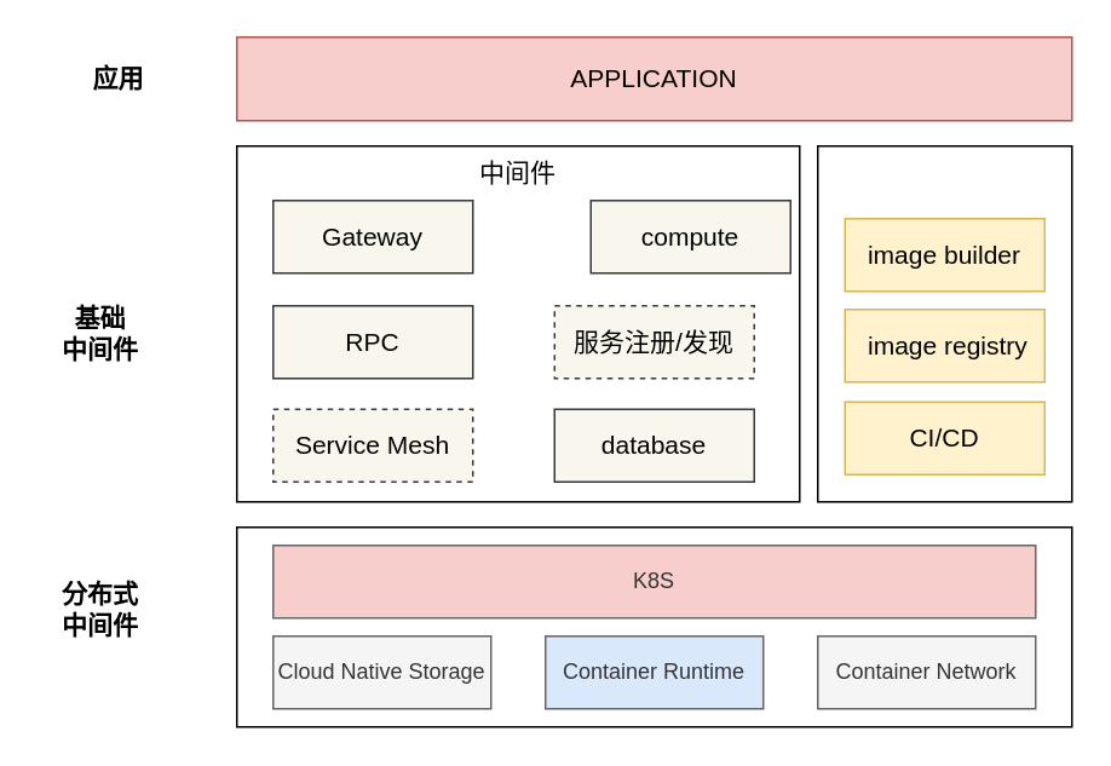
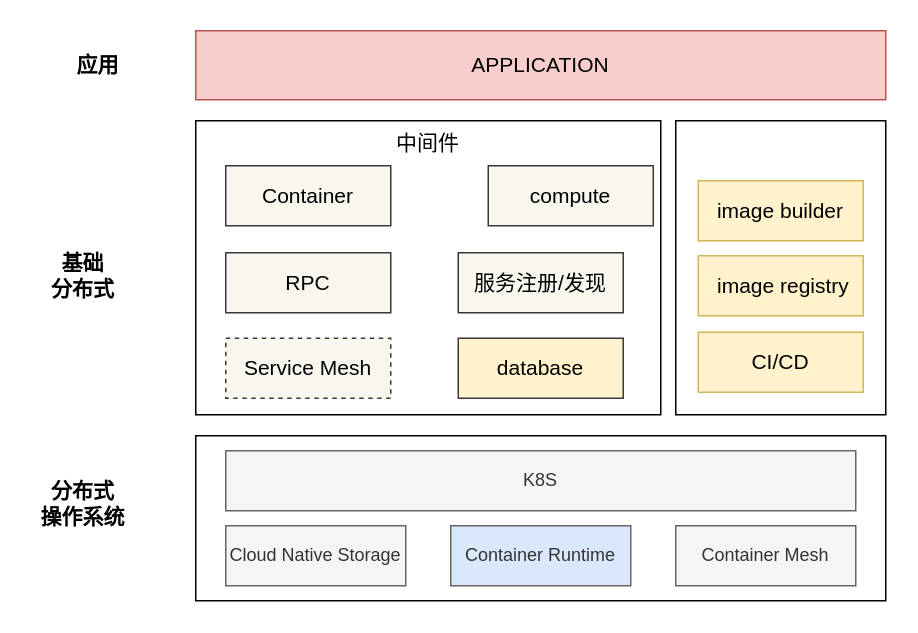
- <mxCell id="11" value="Gateway" style="rounded=0;whiteSpace=wrap;html=1;fontSize=14;fillColor=#f9f7ed;strokeColor=#36393d;" parent="1" vertex="1"><mxGeometry x="150" y="110" width="110" height="40" as="geometry" /></mxCell>
+ <mxCell id="11" value="Container" style="rounded=0;whiteSpace=wrap;html=1;fontSize=14;fillColor=#f9f7ed;strokeColor=#36393d;" parent="1" vertex="1"><mxGeometry x="150" y="110" width="110" height="40" as="geometry" /></mxCell>
- <mxCell id="9" value="&lt;span style=&quot;font-size: 14px;&quot;&gt;&lt;b&gt;基础&lt;br&gt;中间件&lt;/b&gt;&lt;/span&gt;" style="text;html=1;strokeColor=none;fillColor=none;align=center;verticalAlign=middle;whiteSpace=wrap;rounded=0;" parent="1" vertex="1"><mxGeometry x="20" y="168" width="70" height="30" as="geometry" /></mxCell>
+ <mxCell id="9" value="&lt;span style=&quot;font-size: 14px;&quot;&gt;&lt;b&gt;基础&lt;br&gt;分布式&lt;/b&gt;&lt;/span&gt;" style="text;html=1;strokeColor=none;fillColor=none;align=center;verticalAlign=middle;whiteSpace=wrap;rounded=0;" parent="1" vertex="1"><mxGeometry x="20" y="168" width="70" height="30" as="geometry" /></mxCell>
- <mxCell id="12" value="服务注册/发现" style="rounded=0;whiteSpace=wrap;html=1;fontSize=14;fillColor=#f9f7ed;strokeColor=#36393d;dashed=1;" parent="1" vertex="1"><mxGeometry x="305" y="168" width="110" height="40" as="geometry" /></mxCell>
+ <mxCell id="12" value="服务注册/发现" style="rounded=0;whiteSpace=wrap;html=1;fontSize=14;fillColor=#f9f7ed;strokeColor=#36393d;" parent="1" vertex="1"><mxGeometry x="305" y="168" width="110" height="40" as="geometry" /></mxCell>
- <mxCell id="14" value="database" style="rounded=0;whiteSpace=wrap;html=1;fontSize=14;fillColor=#f9f7ed;strokeColor=#36393d;" parent="1" vertex="1"><mxGeometry x="305" y="225" width="110" height="40" as="geometry" /></mxCell>
+ <mxCell id="14" value="database" style="rounded=0;whiteSpace=wrap;html=1;fontSize=14;fillColor=#fff2cc;strokeColor=#36393d;" parent="1" vertex="1"><mxGeometry x="305" y="225" width="110" height="40" as="geometry" /></mxCell>
- <mxCell id="6" value="K8S" style="rounded=0;whiteSpace=wrap;html=1;fillColor=#f8cecc;fontColor=#333333;strokeColor=#666666;" parent="1" vertex="1"><mxGeometry x="150" y="300" width="420" height="40" as="geometry" /></mxCell>
+ <mxCell id="6" value="K8S" style="rounded=0;whiteSpace=wrap;html=1;fillColor=#f5f5f5;fontColor=#333333;strokeColor=#666666;" parent="1" vertex="1"><mxGeometry x="150" y="300" width="420" height="40" as="geometry" /></mxCell>
- <mxCell id="7" value="&lt;b style=&quot;&quot;&gt;&lt;span style=&quot;font-size: 14px;&quot;&gt;分布&lt;/span&gt;&lt;font style=&quot;font-size: 14px;&quot;&gt;式&lt;br&gt;&lt;/font&gt;&lt;span style=&quot;font-size: 14px;&quot;&gt;中间件&lt;/span&gt;&lt;/b&gt;" style="text;html=1;strokeColor=none;fillColor=none;align=center;verticalAlign=middle;whiteSpace=wrap;rounded=0;" parent="1" vertex="1"><mxGeometry x="20" y="320" width="70" height="30" as="geometry" /></mxCell>
+ <mxCell id="7" value="&lt;b style=&quot;&quot;&gt;&lt;span style=&quot;font-size: 14px;&quot;&gt;分布&lt;/span&gt;&lt;font style=&quot;font-size: 14px;&quot;&gt;式&lt;br&gt;&lt;/font&gt;&lt;span style=&quot;font-size: 14px;&quot;&gt;操作系统&lt;/span&gt;&lt;/b&gt;" style="text;html=1;strokeColor=none;fillColor=none;align=center;verticalAlign=middle;whiteSpace=wrap;rounded=0;" parent="1" vertex="1"><mxGeometry x="20" y="320" width="70" height="30" as="geometry" /></mxCell>
- <mxCell id="5" value="Container Network" style="rounded=0;whiteSpace=wrap;html=1;fillColor=#f5f5f5;fontColor=#333333;strokeColor=#666666;" parent="1" vertex="1"><mxGeometry x="450" y="350" width="120" height="40" as="geometry" /></mxCell>
+ <mxCell id="5" value="Container Mesh" style="rounded=0;whiteSpace=wrap;html=1;fillColor=#f5f5f5;fontColor=#333333;strokeColor=#666666;" parent="1" vertex="1"><mxGeometry x="450" y="350" width="120" height="40" as="geometry" /></mxCell>
